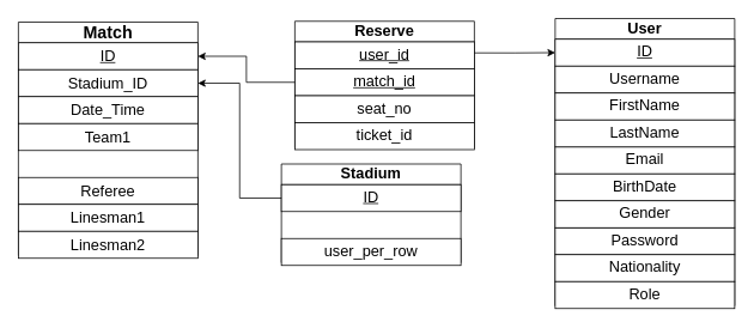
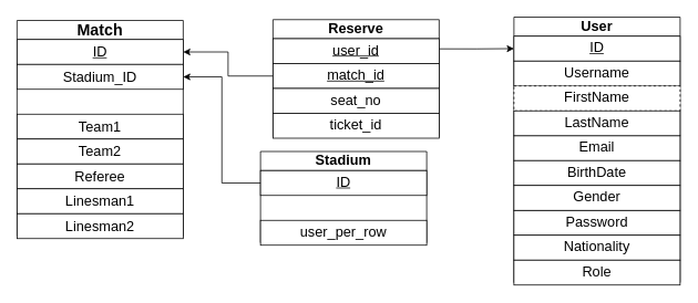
- <mxCell id="18" value="FirstName" style="rounded=0;whiteSpace=wrap;html=1;fontSize=17;" vertex="1" parent="12"><mxGeometry y="83" width="200" height="30" as="geometry" /></mxCell>
+ <mxCell id="18" value="FirstName" style="rounded=0;whiteSpace=wrap;html=1;fontSize=17;dashed=1;" vertex="1" parent="12"><mxGeometry y="83" width="200" height="30" as="geometry" /></mxCell>
- <mxCell id="6" value="&lt;font style=&quot;font-size: 17px;&quot;&gt;Date_Time&lt;/font&gt;" style="whiteSpace=wrap;html=1;fontSize=19;" vertex="1" parent="2"><mxGeometry y="83" width="200" height="30" as="geometry" /></mxCell>
+ <mxCell id="8" value="&lt;font style=&quot;font-size: 17px;&quot;&gt;Team2&lt;/font&gt;" style="whiteSpace=wrap;html=1;fontSize=19;" vertex="1" parent="2"><mxGeometry y="143" width="200" height="30" as="geometry" /></mxCell>
